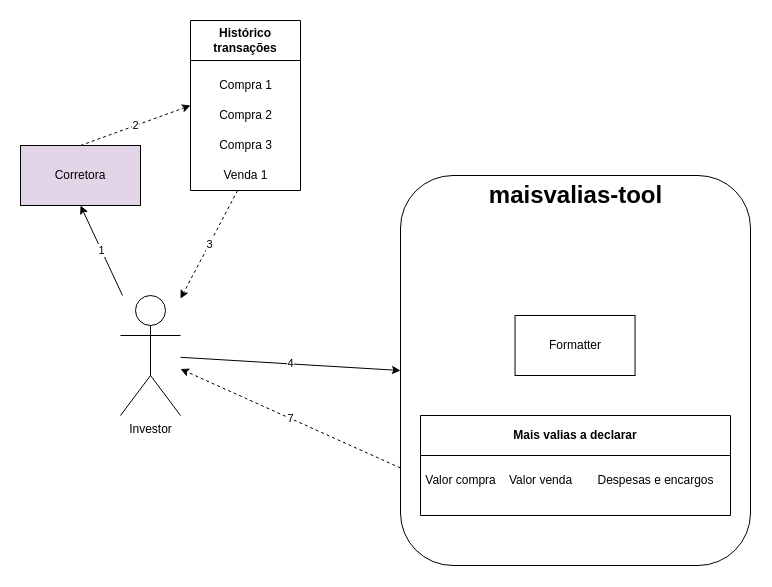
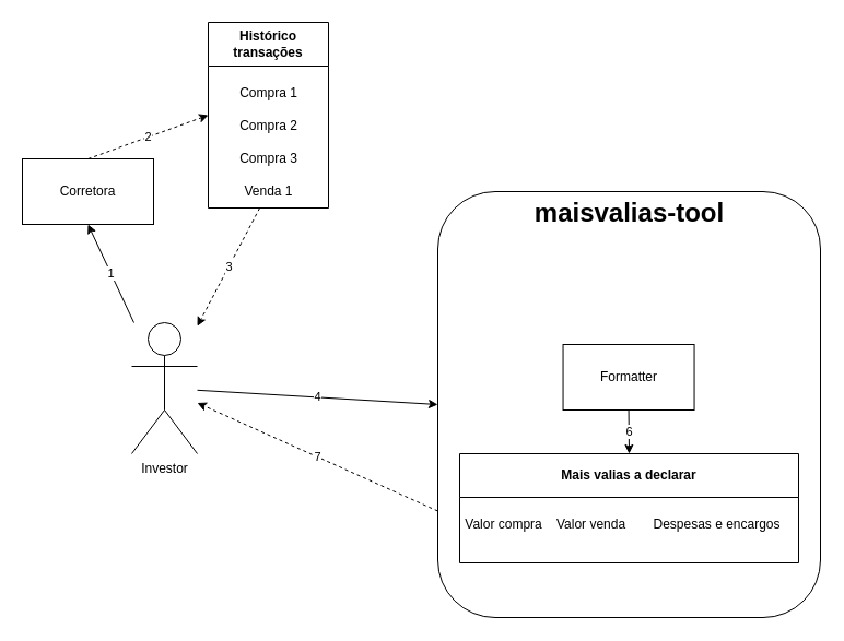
- <mxCell id="17" value="Corretora" style="rounded=0;whiteSpace=wrap;html=1;fillColor=#e1d5e7;" vertex="1" parent="1"><mxGeometry x="20" y="145" width="120" height="60" as="geometry" /></mxCell>
+ <mxCell id="17" value="Corretora" style="rounded=0;whiteSpace=wrap;html=1;" vertex="1" parent="1"><mxGeometry x="20" y="145" width="120" height="60" as="geometry" /></mxCell>
+ <mxCell id="5" value="6" style="edgeStyle=none;html=1;exitX=0.5;exitY=1;exitDx=0;exitDy=0;entryX=0.5;entryY=0;entryDx=0;entryDy=0;" edge="1" parent="2" source="6" target="7"><mxGeometry relative="1" as="geometry" /></mxCell>
